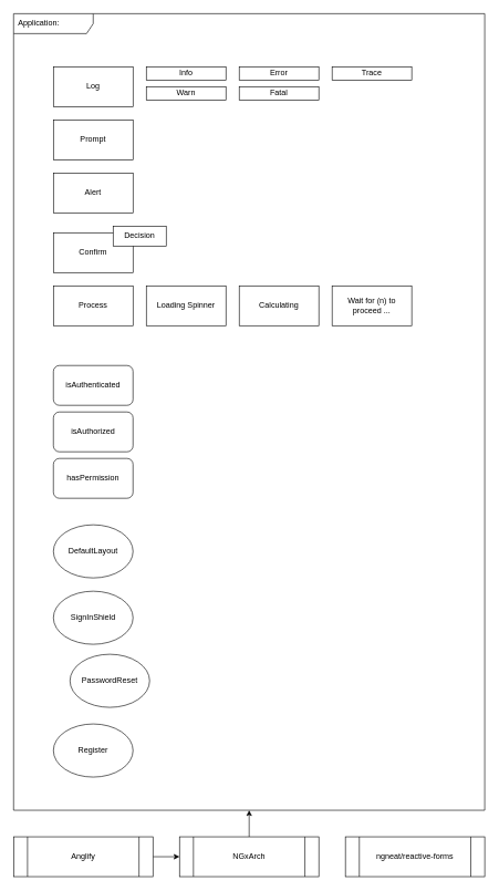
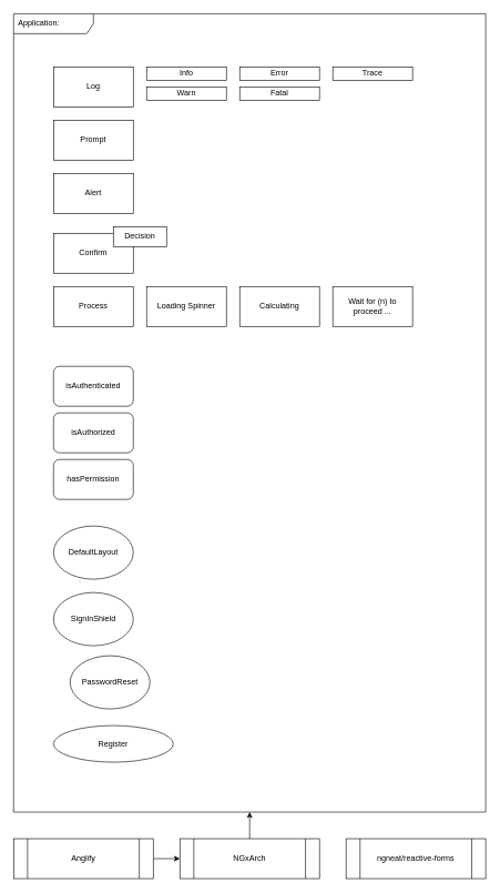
- <mxCell id="23" value="Register" style="ellipse;whiteSpace=wrap;html=1;" vertex="1" parent="1"><mxGeometry x="80" y="1090" width="120" height="80" as="geometry" /></mxCell>
+ <mxCell id="23" value="Register" style="ellipse;whiteSpace=wrap;html=1;" vertex="1" parent="1"><mxGeometry x="80" y="1090" width="180" height="55" as="geometry" /></mxCell>
